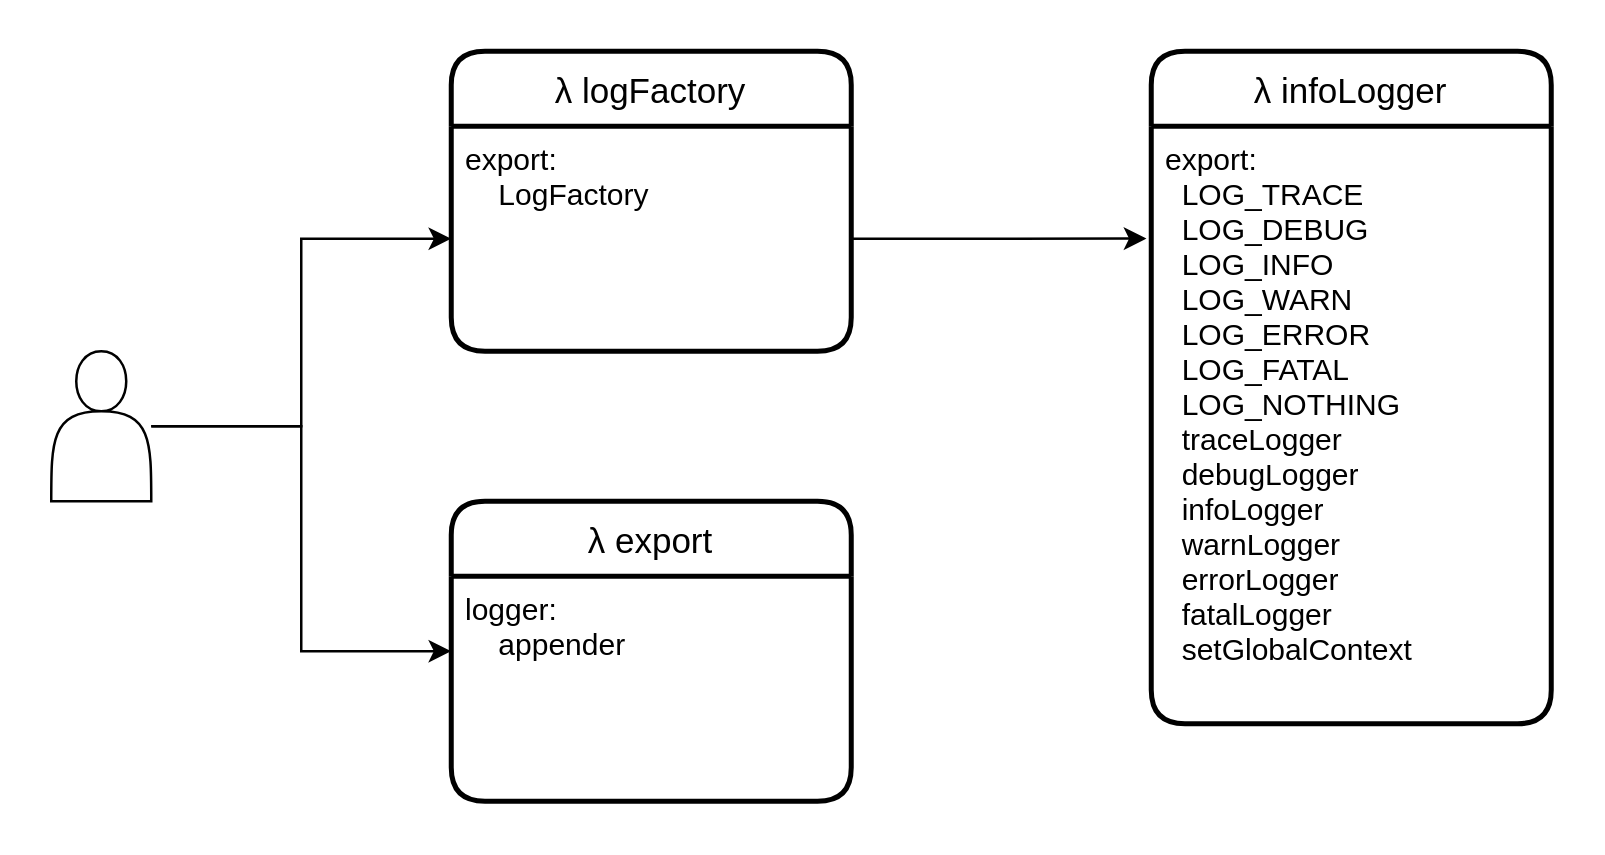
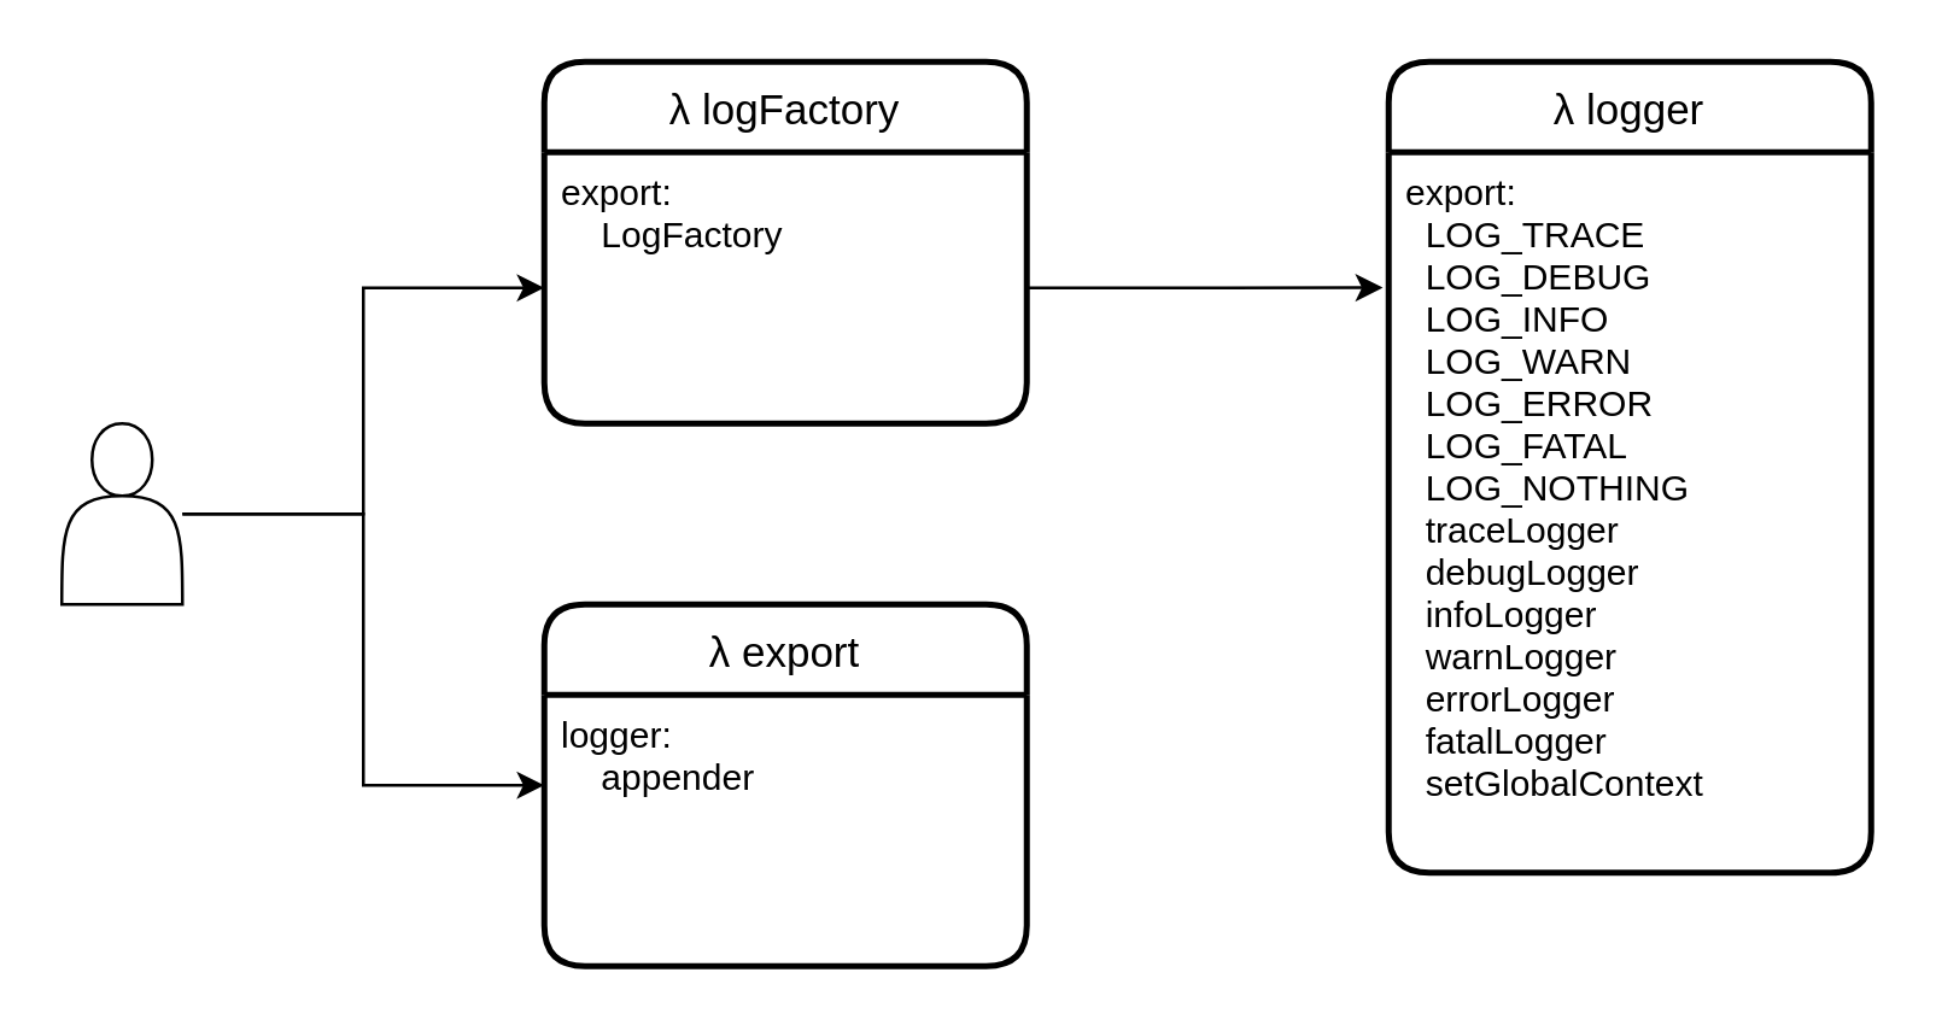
- <mxCell id="4" value="λ infoLogger" style="swimlane;childLayout=stackLayout;horizontal=1;startSize=30;horizontalStack=0;rounded=1;fontSize=14;fontStyle=0;strokeWidth=2;resizeParent=0;resizeLast=1;shadow=0;dashed=0;align=center;" vertex="1" parent="1"><mxGeometry x="460" y="20" width="160" height="269" as="geometry" /></mxCell>
+ <mxCell id="4" value="λ logger" style="swimlane;childLayout=stackLayout;horizontal=1;startSize=30;horizontalStack=0;rounded=1;fontSize=14;fontStyle=0;strokeWidth=2;resizeParent=0;resizeLast=1;shadow=0;dashed=0;align=center;" vertex="1" parent="1"><mxGeometry x="460" y="20" width="160" height="269" as="geometry" /></mxCell>
